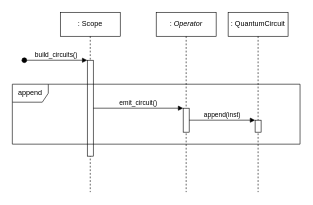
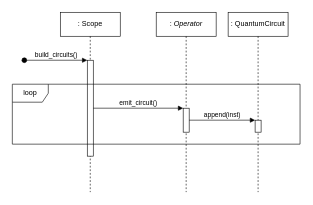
- <mxCell id="6" value="append" style="shape=umlFrame;whiteSpace=wrap;html=1;pointerEvents=0;" parent="1" vertex="1"><mxGeometry x="20" y="140" width="480" height="100" as="geometry" /></mxCell>
+ <mxCell id="6" value="loop" style="shape=umlFrame;whiteSpace=wrap;html=1;pointerEvents=0;" parent="1" vertex="1"><mxGeometry x="20" y="140" width="480" height="100" as="geometry" /></mxCell>
